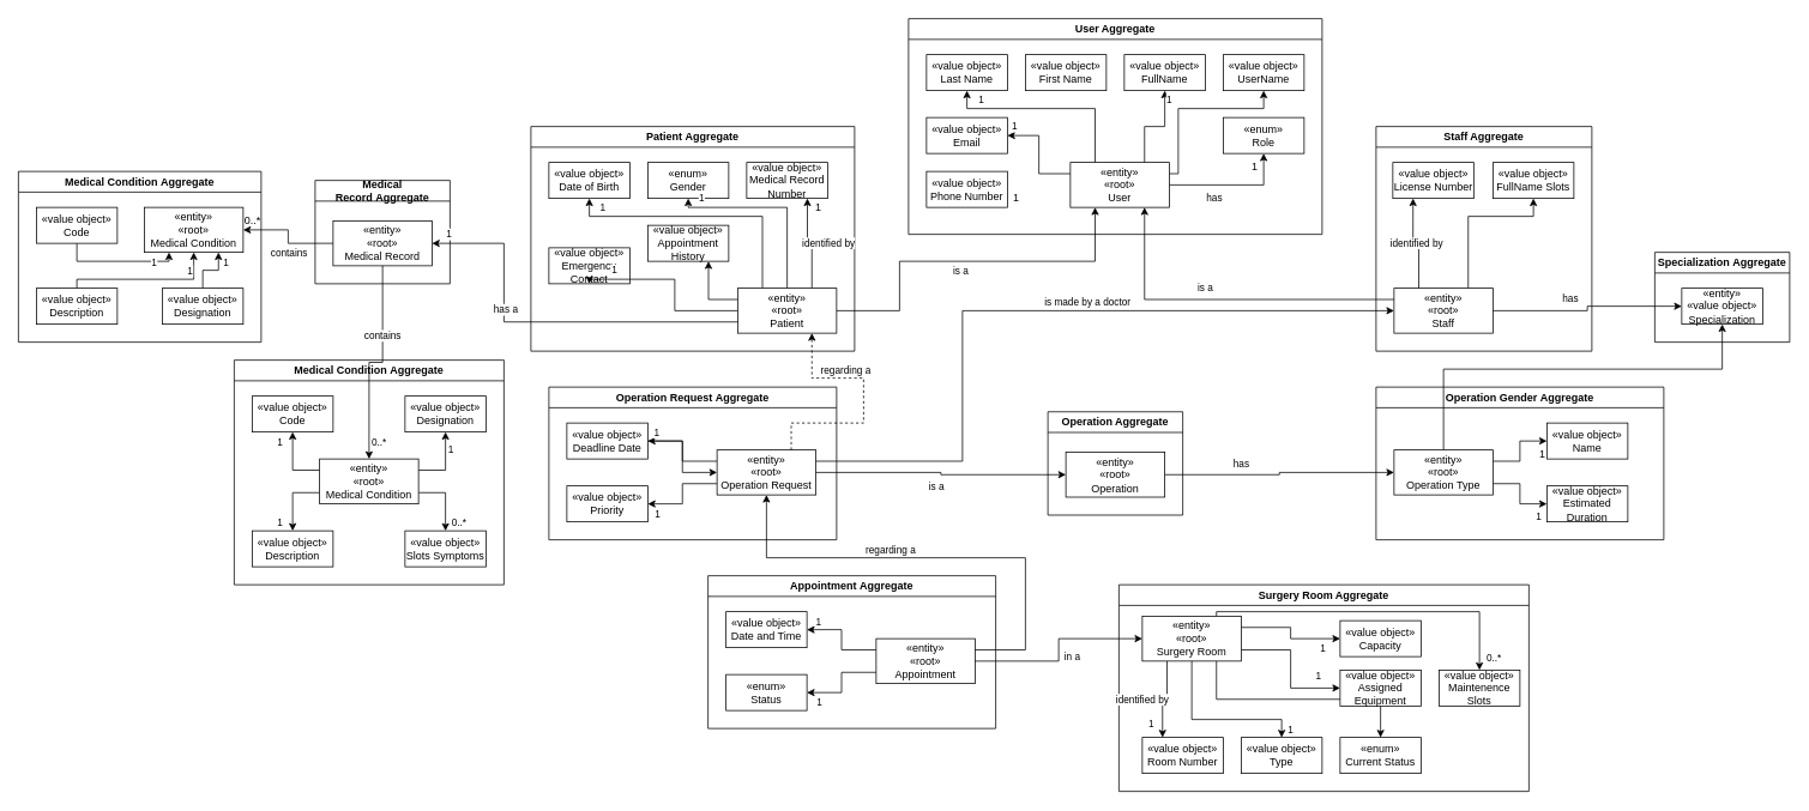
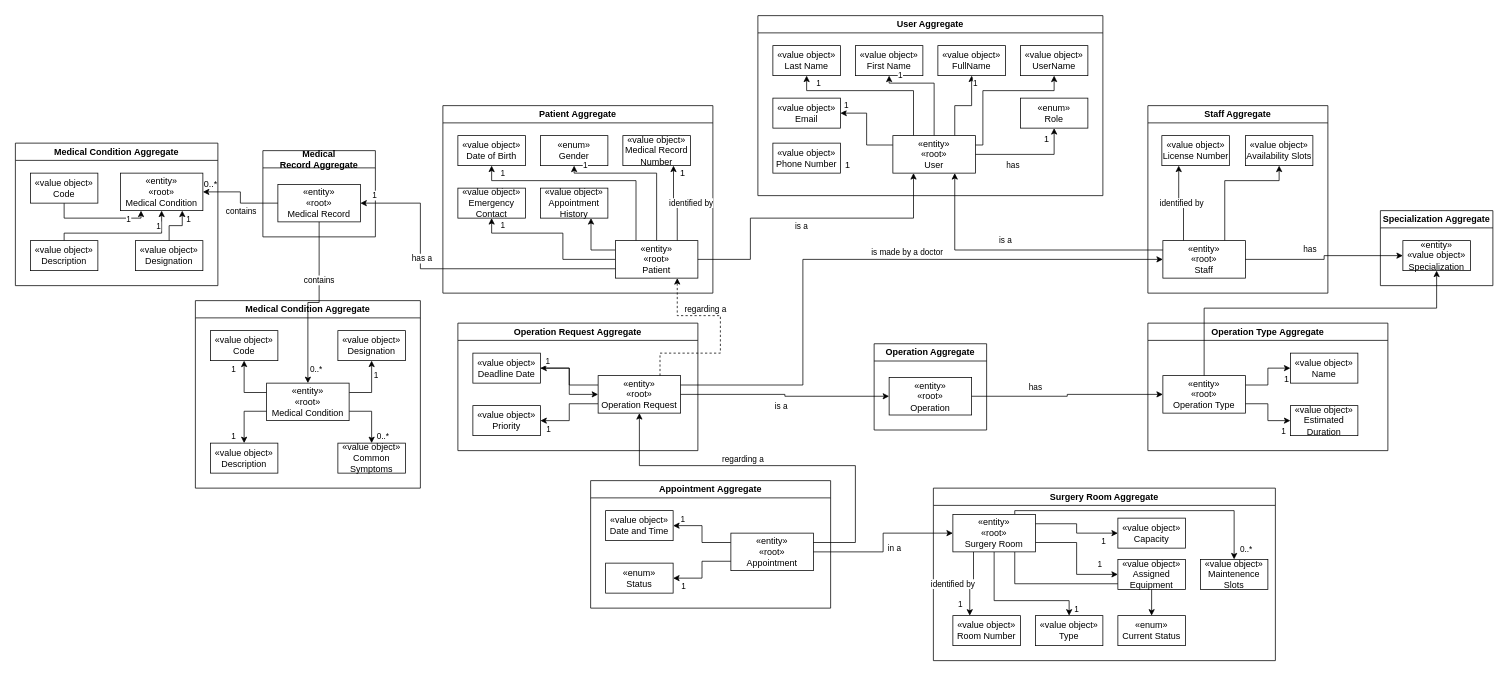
+ <mxCell id="33" value="1" style="edgeStyle=orthogonalEdgeStyle;rounded=0;orthogonalLoop=1;jettySize=auto;html=1;exitX=0.5;exitY=0;exitDx=0;exitDy=0;entryX=0.5;entryY=1;entryDx=0;entryDy=0;" parent="22" source="34" target="27" edge="1"><mxGeometry x="0.642" y="-10" relative="1" as="geometry"><Array as="points"><mxPoint x="235" y="90" /><mxPoint x="175" y="90" /></Array><mxPoint as="offset" /></mxGeometry></mxCell>
- <mxCell id="55" value="«value object»&lt;div&gt;FullName Slots&lt;br&gt;&lt;/div&gt;" style="rounded=0;whiteSpace=wrap;html=1;" parent="54" vertex="1"><mxGeometry x="130" y="40" width="90" height="40" as="geometry" /></mxCell>
+ <mxCell id="55" value="«value object»&lt;div&gt;Availability Slots&lt;br&gt;&lt;/div&gt;" style="rounded=0;whiteSpace=wrap;html=1;" parent="54" vertex="1"><mxGeometry x="130" y="40" width="90" height="40" as="geometry" /></mxCell>
- <mxCell id="43" value="«value object»&lt;div&gt;Emergency Contact&lt;br&gt;&lt;/div&gt;" style="rounded=0;whiteSpace=wrap;html=1;" parent="41" vertex="1"><mxGeometry x="20" y="135" width="90" height="40" as="geometry" /></mxCell>
+ <mxCell id="43" value="«value object»&lt;div&gt;Emergency Contact&lt;br&gt;&lt;/div&gt;" style="rounded=0;whiteSpace=wrap;html=1;" parent="41" vertex="1"><mxGeometry x="20" y="110" width="90" height="40" as="geometry" /></mxCell>
- <mxCell id="69" value="Operation Gender&lt;span style=&quot;background-color: initial;&quot;&gt;&amp;nbsp;Aggregate&lt;/span&gt;" style="swimlane;whiteSpace=wrap;html=1;" parent="1" vertex="1"><mxGeometry x="1530" y="430" width="320" height="170" as="geometry"><mxRectangle x="-500" y="200" width="150" height="30" as="alternateBounds" /></mxGeometry></mxCell>
+ <mxCell id="69" value="Operation Type&lt;span style=&quot;background-color: initial;&quot;&gt;&amp;nbsp;Aggregate&lt;/span&gt;" style="swimlane;whiteSpace=wrap;html=1;" parent="1" vertex="1"><mxGeometry x="1530" y="430" width="320" height="170" as="geometry"><mxRectangle x="-500" y="200" width="150" height="30" as="alternateBounds" /></mxGeometry></mxCell>
- <mxCell id="118" value="«value object»&lt;div&gt;Slots Symptoms&lt;/div&gt;" style="rounded=0;whiteSpace=wrap;html=1;" vertex="1" parent="107"><mxGeometry x="190" y="190" width="90" height="40" as="geometry" /></mxCell>
+ <mxCell id="118" value="«value object»&lt;div&gt;Common Symptoms&lt;/div&gt;" style="rounded=0;whiteSpace=wrap;html=1;" vertex="1" parent="107"><mxGeometry x="190" y="190" width="90" height="40" as="geometry" /></mxCell>
